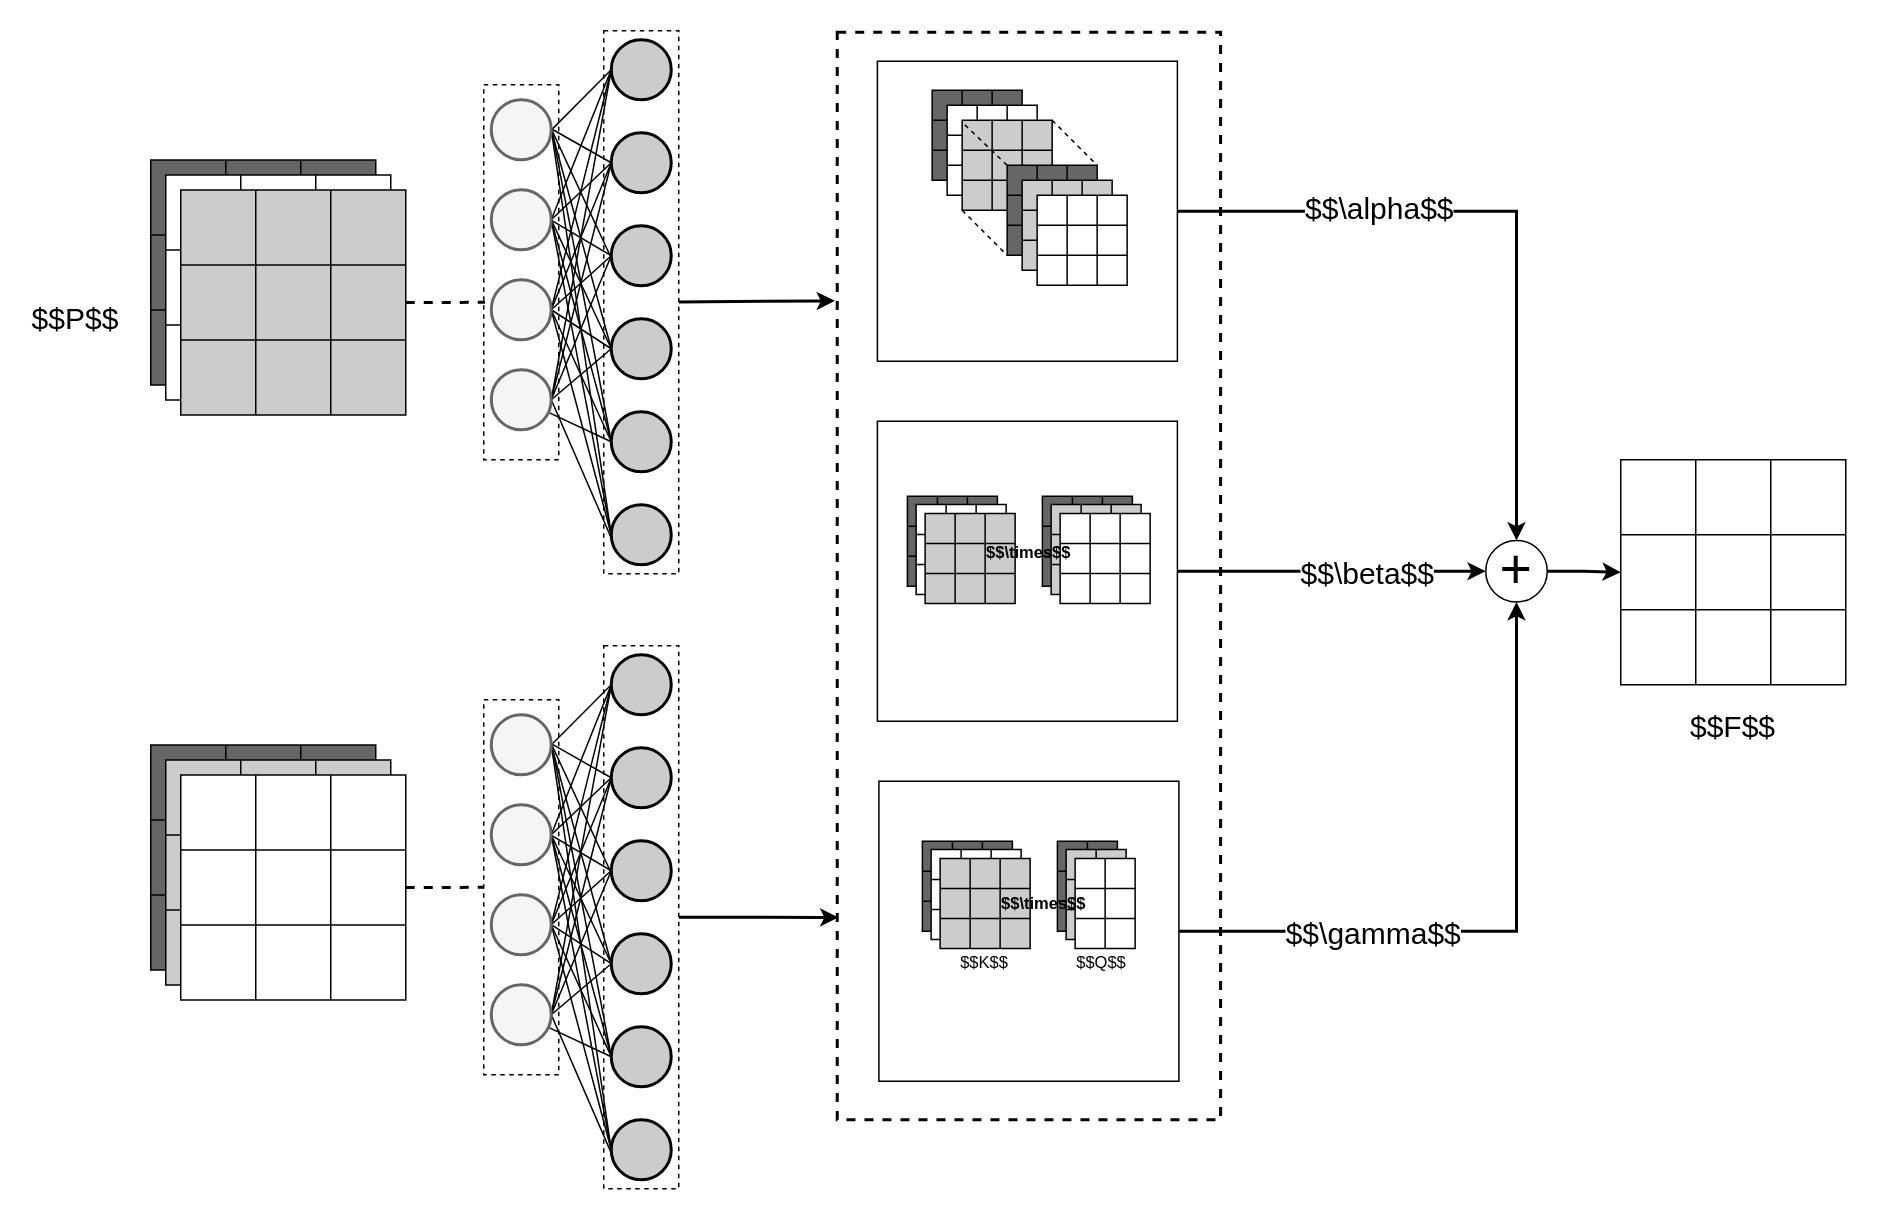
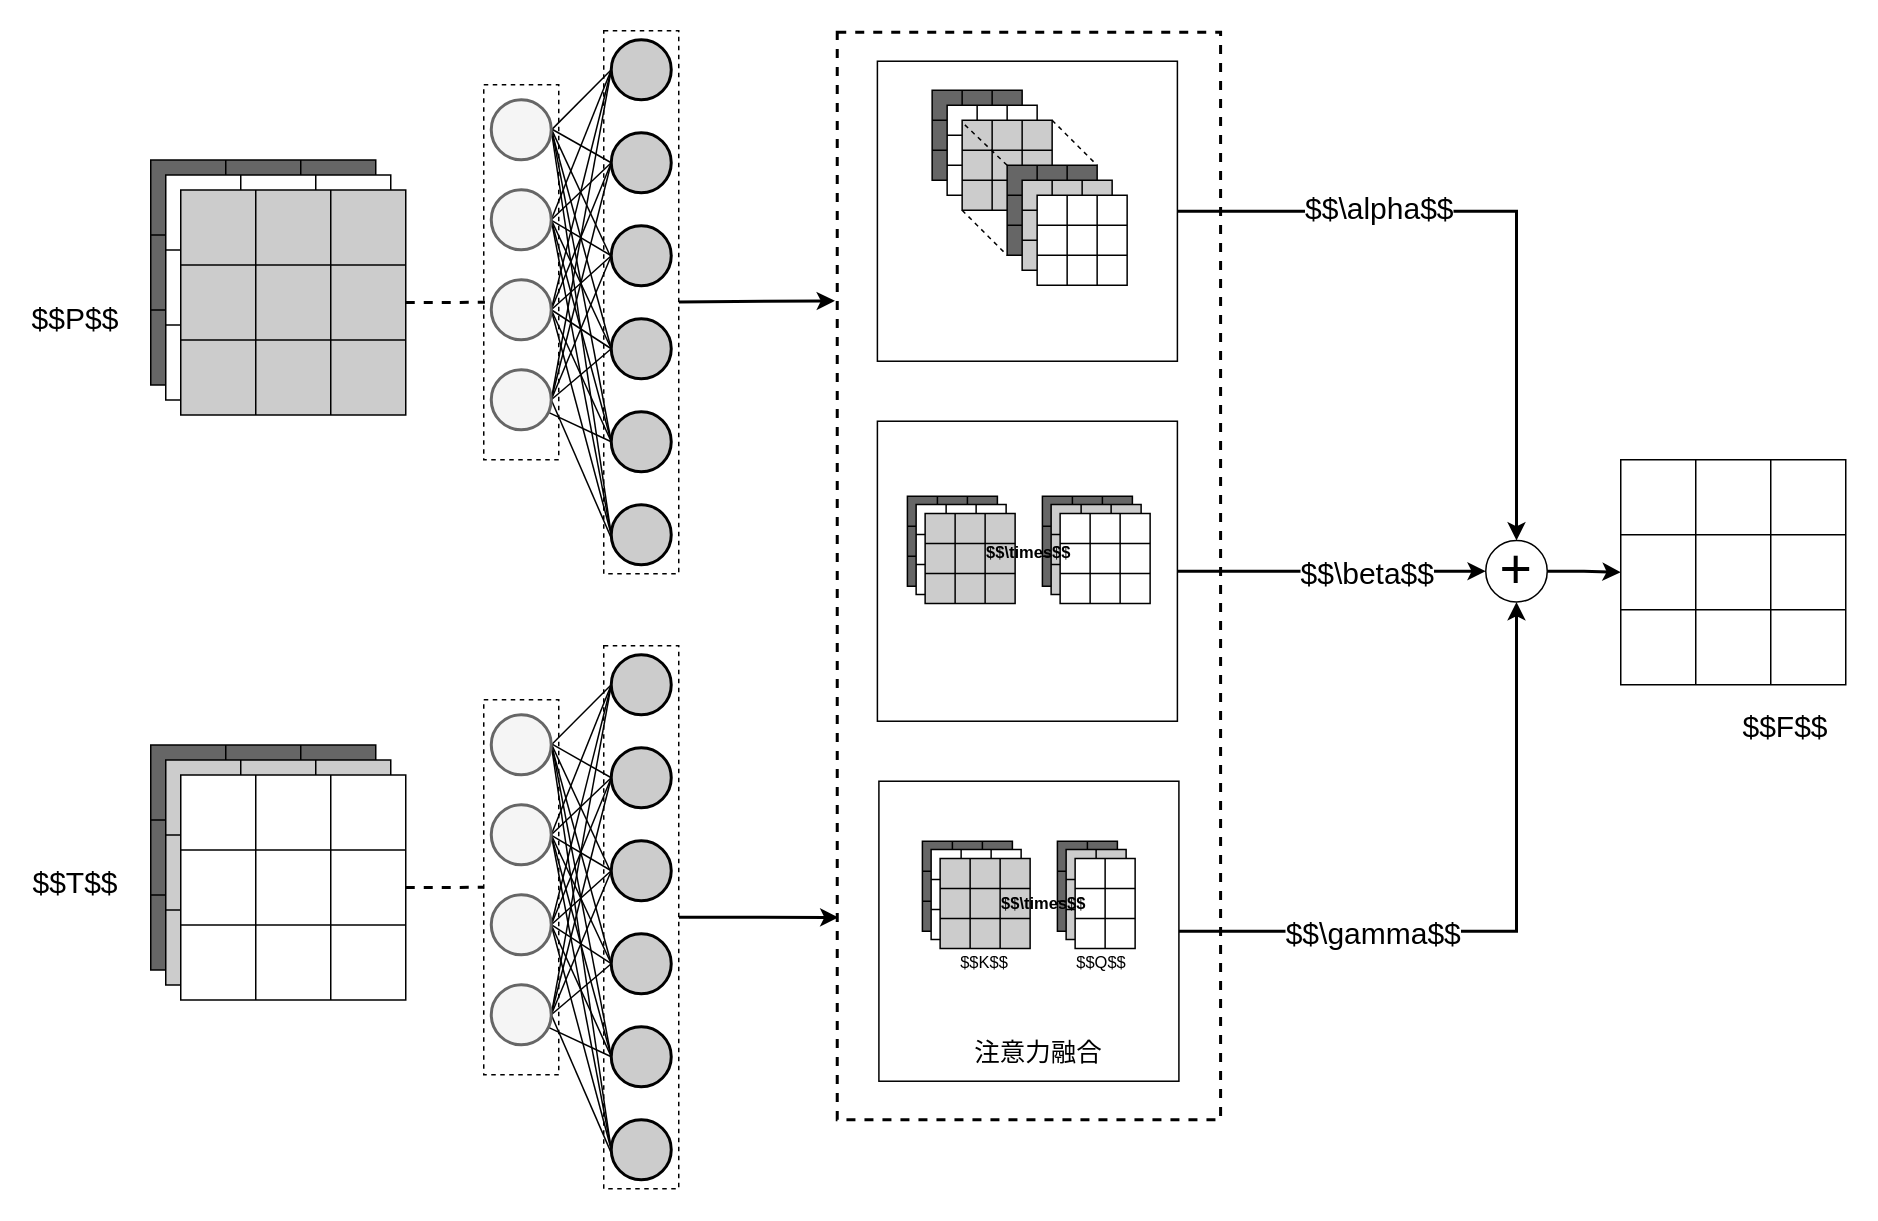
- <mxCell id="416" value="&lt;font style=&quot;font-size: 20px;&quot;&gt;$$F$$&lt;/font&gt;" style="text;html=1;strokeColor=none;fillColor=none;align=center;verticalAlign=middle;whiteSpace=wrap;rounded=0;" vertex="1" parent="1"><mxGeometry x="1125" y="467.99" width="60" height="30" as="geometry" /></mxCell>
+ <mxCell id="416" value="&lt;font style=&quot;font-size: 20px;&quot;&gt;$$F$$&lt;/font&gt;" style="text;html=1;strokeColor=none;fillColor=none;align=center;verticalAlign=middle;whiteSpace=wrap;rounded=0;" vertex="1" parent="1"><mxGeometry x="1160" y="467.99" width="60" height="30" as="geometry" /></mxCell>
+ <mxCell id="282" value="&lt;font style=&quot;font-size: 20px;&quot;&gt;$$T$$&lt;/font&gt;" style="text;html=1;strokeColor=none;fillColor=none;align=center;verticalAlign=middle;whiteSpace=wrap;rounded=0;" parent="1" vertex="1"><mxGeometry x="20" y="571.83" width="60" height="30" as="geometry" /></mxCell>
+ <mxCell id="12" value="&lt;font face=&quot;宋体&quot; style=&quot;font-size: 17px;&quot;&gt;注意力融合&lt;/font&gt;" style="text;html=1;strokeColor=none;fillColor=none;align=center;verticalAlign=middle;whiteSpace=wrap;rounded=0;fontSize=11;fontFamily=Helvetica;fontColor=default;flipH=0;" parent="1" vertex="1"><mxGeometry x="638.57" y="683.82" width="105.75" height="36.5" as="geometry" /></mxCell>
